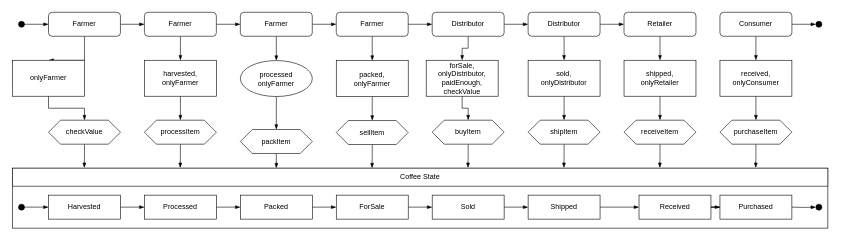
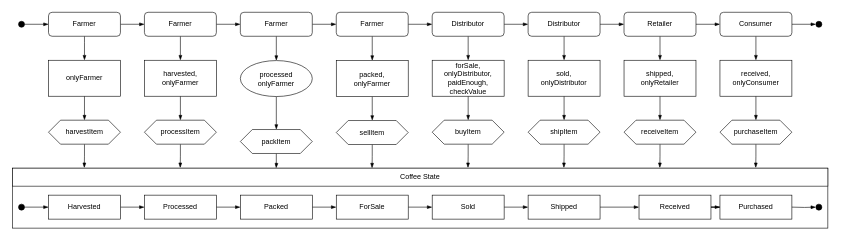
+ <mxCell id="20" style="edgeStyle=orthogonalEdgeStyle;rounded=0;orthogonalLoop=1;jettySize=auto;html=1;entryX=0;entryY=0.5;entryDx=0;entryDy=0;endArrow=blockThin;endFill=1;" parent="1" source="22" target="25" edge="1"><mxGeometry relative="1" as="geometry" /></mxCell>
- <mxCell id="30" value="onlyFarmer" style="rounded=0;whiteSpace=wrap;html=1;" vertex="1" parent="1"><mxGeometry x="20" y="100" width="120" height="60" as="geometry" /></mxCell>
+ <mxCell id="30" value="onlyFarmer" style="rounded=0;whiteSpace=wrap;html=1;" vertex="1" parent="1"><mxGeometry x="80" y="100" width="120" height="60" as="geometry" /></mxCell>
- <mxCell id="52" value="forSale,&lt;br&gt;onlyDistributor,&lt;br&gt;paidEnough,&lt;br&gt;checkValue" style="rounded=0;whiteSpace=wrap;html=1;" vertex="1" parent="1"><mxGeometry x="710" y="100" width="120" height="60" as="geometry" /></mxCell>
+ <mxCell id="52" value="forSale,&lt;br&gt;onlyDistributor,&lt;br&gt;paidEnough,&lt;br&gt;checkValue" style="rounded=0;whiteSpace=wrap;html=1;" vertex="1" parent="1"><mxGeometry x="720" y="100" width="120" height="60" as="geometry" /></mxCell>
- <mxCell id="32" value="checkValue" style="shape=hexagon;perimeter=hexagonPerimeter2;whiteSpace=wrap;html=1;fixedSize=1;" vertex="1" parent="1"><mxGeometry x="80" y="200" width="120" height="40" as="geometry" /></mxCell>
+ <mxCell id="32" value="harvestItem" style="shape=hexagon;perimeter=hexagonPerimeter2;whiteSpace=wrap;html=1;fixedSize=1;" vertex="1" parent="1"><mxGeometry x="80" y="200" width="120" height="40" as="geometry" /></mxCell>
